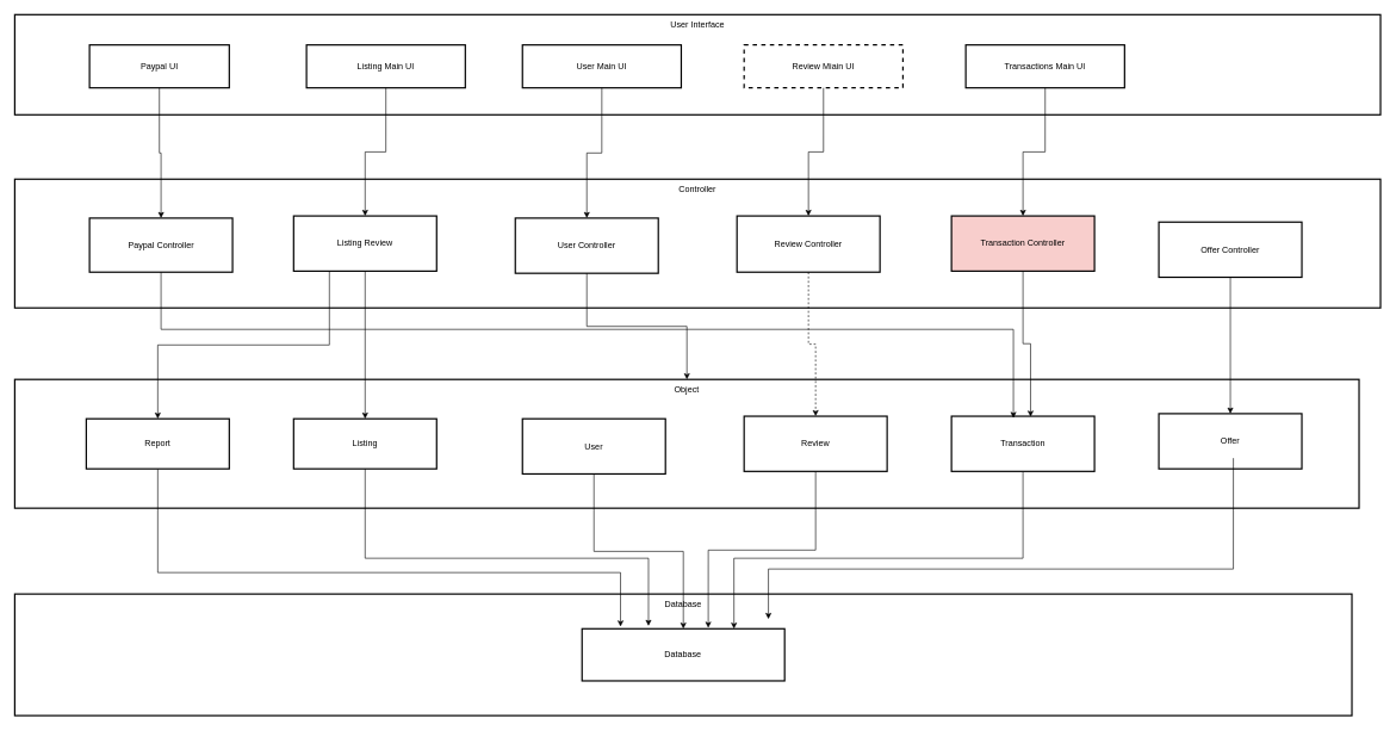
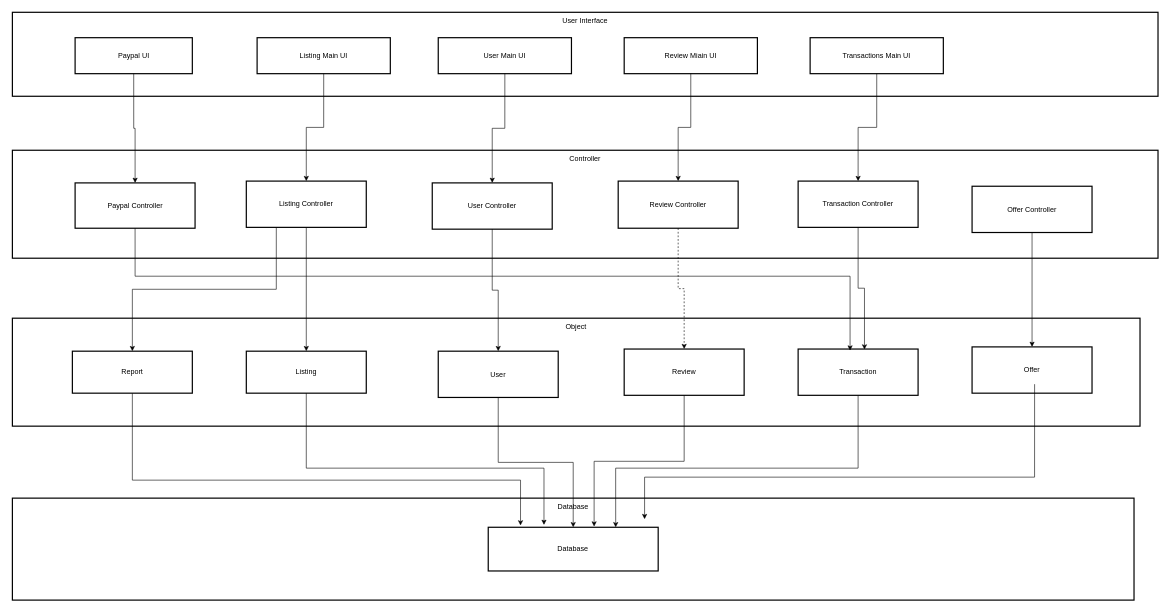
- <mxCell id="7" value="Review Miain UI" style="whiteSpace=wrap;strokeWidth=2;dashed=1;" vertex="1" parent="2"><mxGeometry x="1019.999" y="42.335" width="222.093" height="60" as="geometry" /></mxCell>
+ <mxCell id="7" value="Review Miain UI" style="whiteSpace=wrap;strokeWidth=2;" vertex="1" parent="2"><mxGeometry x="1019.999" y="42.335" width="222.093" height="60" as="geometry" /></mxCell>
- <mxCell id="9" value="Listing Review" style="whiteSpace=wrap;strokeWidth=2;" vertex="1" parent="8"><mxGeometry x="389.995" y="51.427" width="200" height="77.143" as="geometry" /></mxCell>
+ <mxCell id="9" value="Listing Controller" style="whiteSpace=wrap;strokeWidth=2;" vertex="1" parent="8"><mxGeometry x="389.995" y="51.427" width="200" height="77.143" as="geometry" /></mxCell>
- <mxCell id="12" value="Transaction Controller" style="whiteSpace=wrap;strokeWidth=2;fillColor=#f8cecc;" vertex="1" parent="8"><mxGeometry x="1310.001" y="51.423" width="200" height="77.143" as="geometry" /></mxCell>
+ <mxCell id="12" value="Transaction Controller" style="whiteSpace=wrap;strokeWidth=2;" vertex="1" parent="8"><mxGeometry x="1310.001" y="51.423" width="200" height="77.143" as="geometry" /></mxCell>
- <mxCell id="34" style="edgeStyle=orthogonalEdgeStyle;rounded=0;orthogonalLoop=1;jettySize=auto;html=1;exitX=0.5;exitY=1;exitDx=0;exitDy=0;" edge="1" parent="1" source="10" target="15"><mxGeometry relative="1" as="geometry" /></mxCell>
+ <mxCell id="34" style="edgeStyle=orthogonalEdgeStyle;rounded=0;orthogonalLoop=1;jettySize=auto;html=1;exitX=0.5;exitY=1;exitDx=0;exitDy=0;" edge="1" parent="1" source="10" target="27"><mxGeometry relative="1" as="geometry" /></mxCell>
